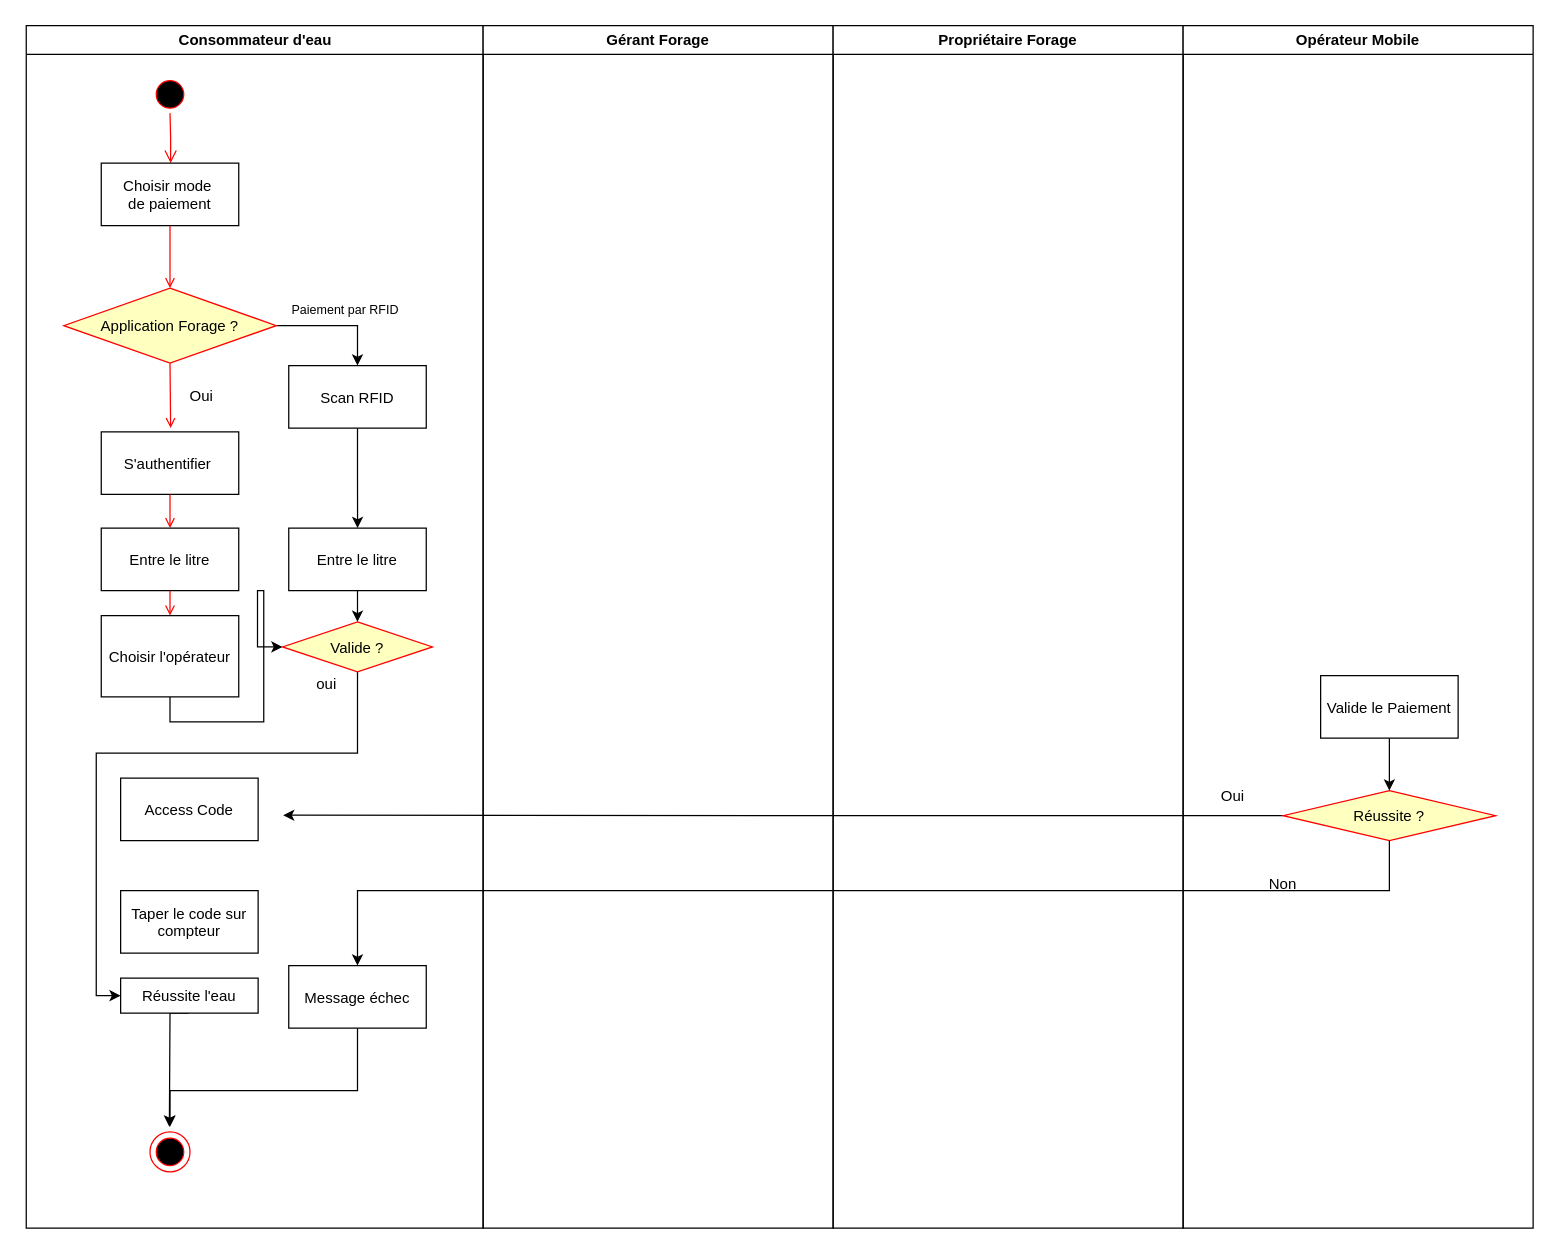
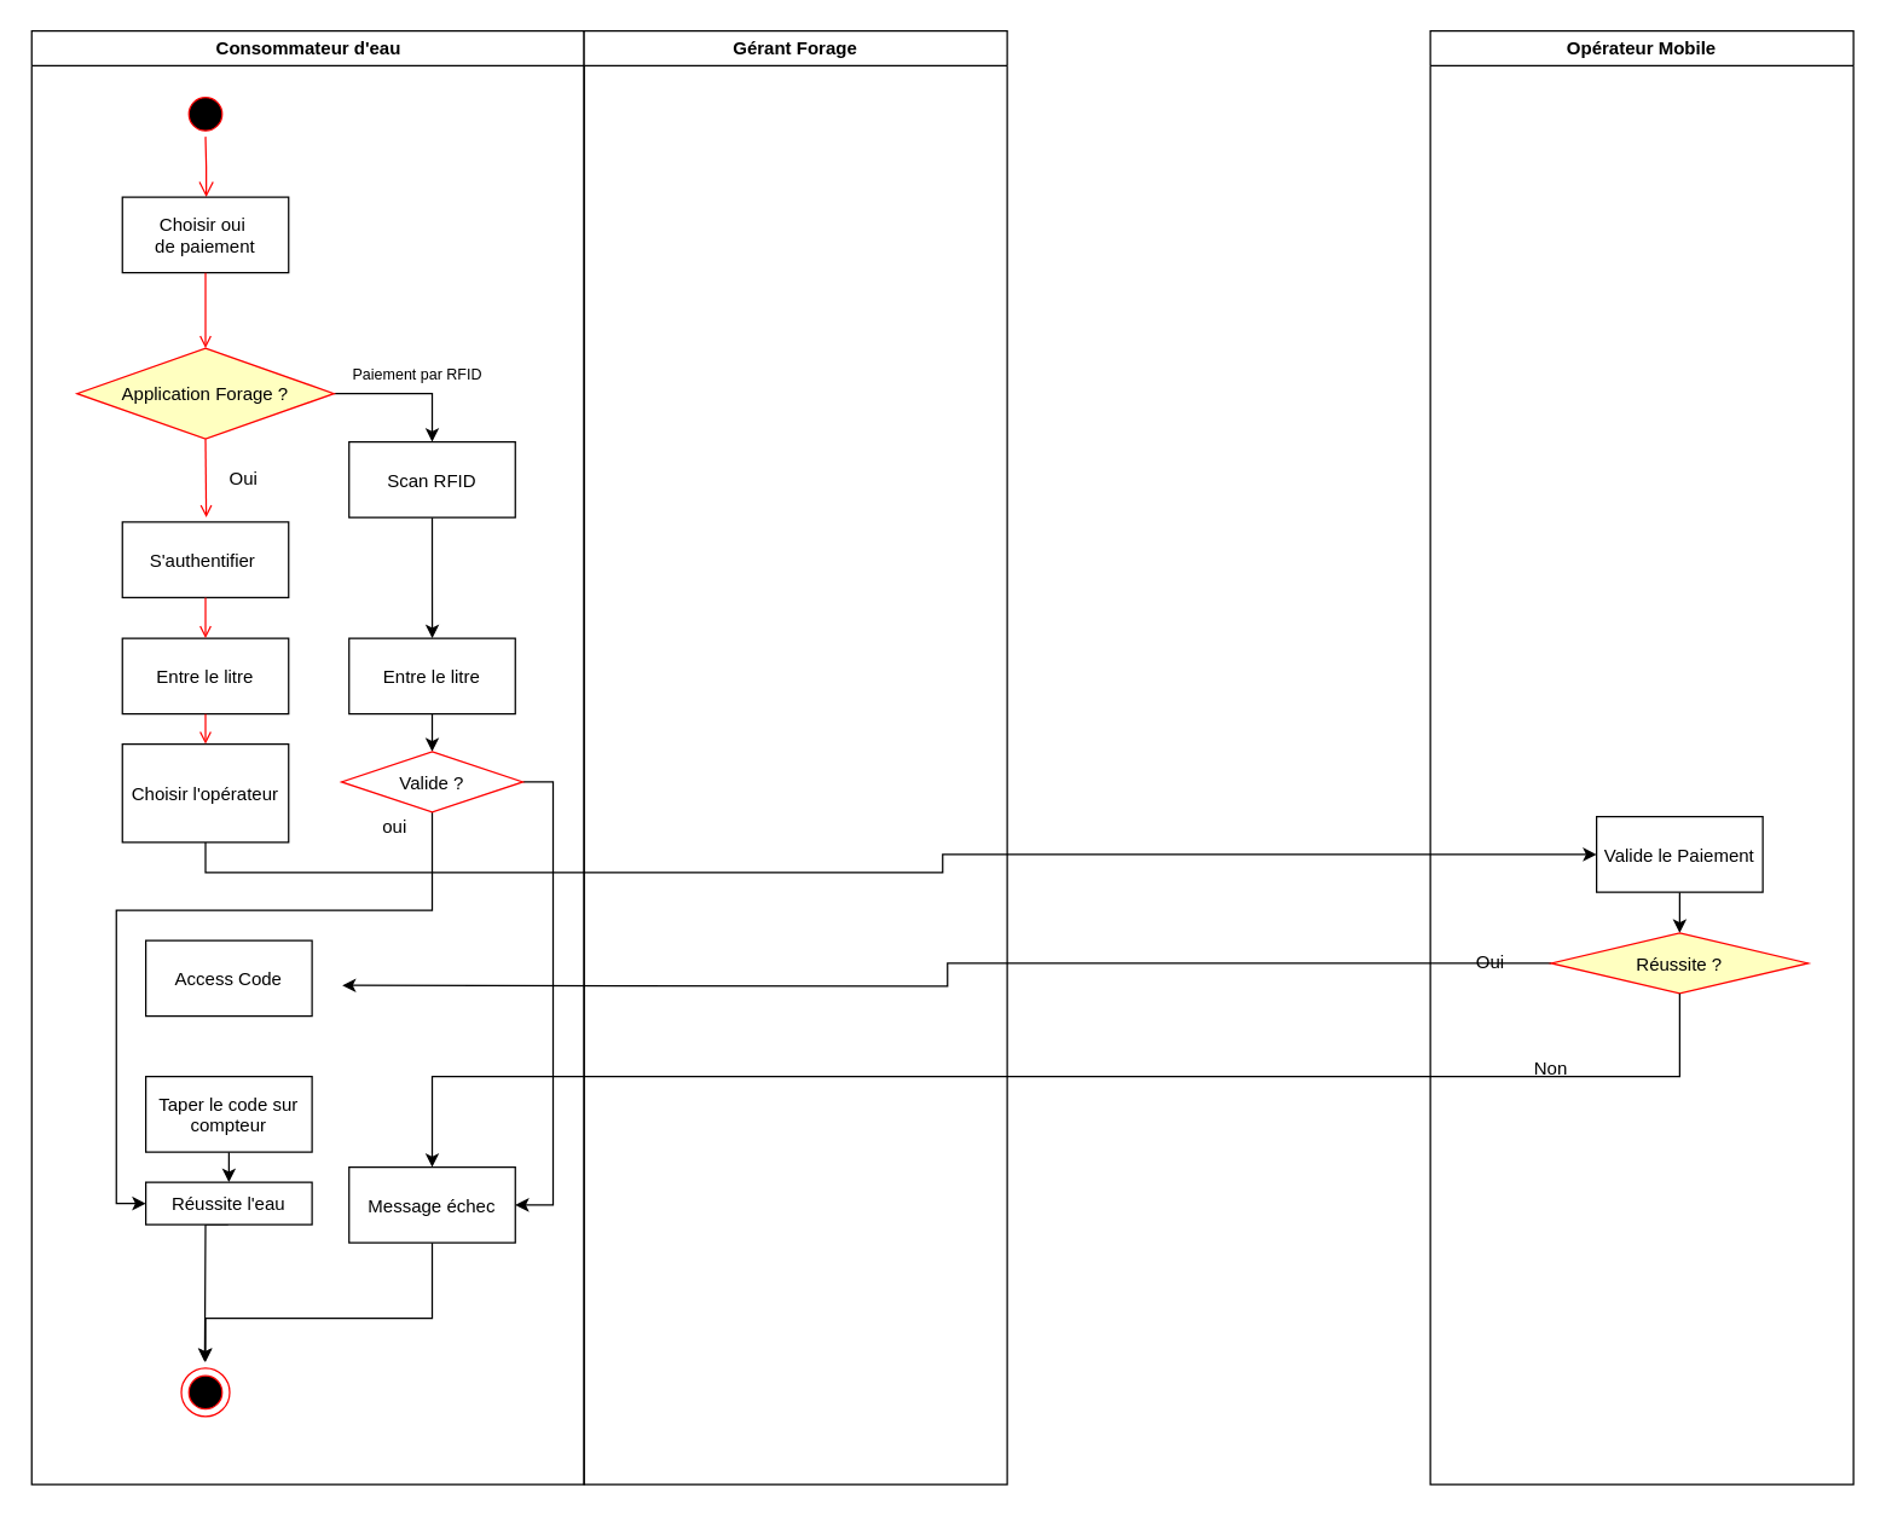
- <mxCell id="5" value="Choisir mode &#10;de paiement" style="" parent="2" vertex="1"><mxGeometry x="60" y="110" width="110" height="50" as="geometry" /></mxCell>
+ <mxCell id="5" value="Choisir oui &#10;de paiement" style="" parent="2" vertex="1"><mxGeometry x="60" y="110" width="110" height="50" as="geometry" /></mxCell>
- <mxCell id="43" style="edgeStyle=orthogonalEdgeStyle;rounded=0;orthogonalLoop=1;jettySize=auto;html=1;exitX=0.5;exitY=1;exitDx=0;exitDy=0;" parent="1" source="14" target="30" edge="1"><mxGeometry relative="1" as="geometry"><mxPoint x="1076" y="582" as="targetPoint" /></mxGeometry></mxCell>
+ <mxCell id="43" style="edgeStyle=orthogonalEdgeStyle;rounded=0;orthogonalLoop=1;jettySize=auto;html=1;exitX=0.5;exitY=1;exitDx=0;exitDy=0;entryX=0;entryY=0.5;entryDx=0;entryDy=0;" parent="1" source="14" target="38" edge="1"><mxGeometry relative="1" as="geometry"><mxPoint x="1076" y="582" as="targetPoint" /></mxGeometry></mxCell>
- <mxCell id="35" value="Propriétaire Forage" style="swimlane;whiteSpace=wrap" parent="1" vertex="1"><mxGeometry x="666" y="20" width="280" height="962" as="geometry" /></mxCell>
- <mxCell id="30" value="Valide ?" style="rhombus;fillColor=#ffffc0;strokeColor=#ff0000;" parent="2" vertex="1"><mxGeometry x="205" y="477" width="120" height="40" as="geometry" /></mxCell>
+ <mxCell id="30" value="Valide ?" style="rhombus;fillColor=#ffffff;strokeColor=#ff0000;" parent="2" vertex="1"><mxGeometry x="205" y="477" width="120" height="40" as="geometry" /></mxCell>
- <mxCell id="40" value="Réussite ?" style="rhombus;fillColor=#ffffc0;strokeColor=#ff0000;" parent="36" vertex="1"><mxGeometry x="80" y="612" width="170" height="40" as="geometry" /></mxCell>
+ <mxCell id="40" value="Réussite ?" style="rhombus;fillColor=#ffffc0;strokeColor=#ff0000;" parent="36" vertex="1"><mxGeometry x="80" y="597" width="170" height="40" as="geometry" /></mxCell>
+ <mxCell id="29" style="edgeStyle=orthogonalEdgeStyle;rounded=0;orthogonalLoop=1;jettySize=auto;html=1;exitX=1;exitY=0.5;exitDx=0;exitDy=0;entryX=1;entryY=0.5;entryDx=0;entryDy=0;" parent="2" source="30" target="21" edge="1"><mxGeometry relative="1" as="geometry" /></mxCell>
+ <mxCell id="24" style="edgeStyle=orthogonalEdgeStyle;rounded=0;orthogonalLoop=1;jettySize=auto;html=1;exitX=0.5;exitY=1;exitDx=0;exitDy=0;entryX=0.5;entryY=0;entryDx=0;entryDy=0;" parent="2" source="25" target="27" edge="1"><mxGeometry relative="1" as="geometry" /></mxCell>
